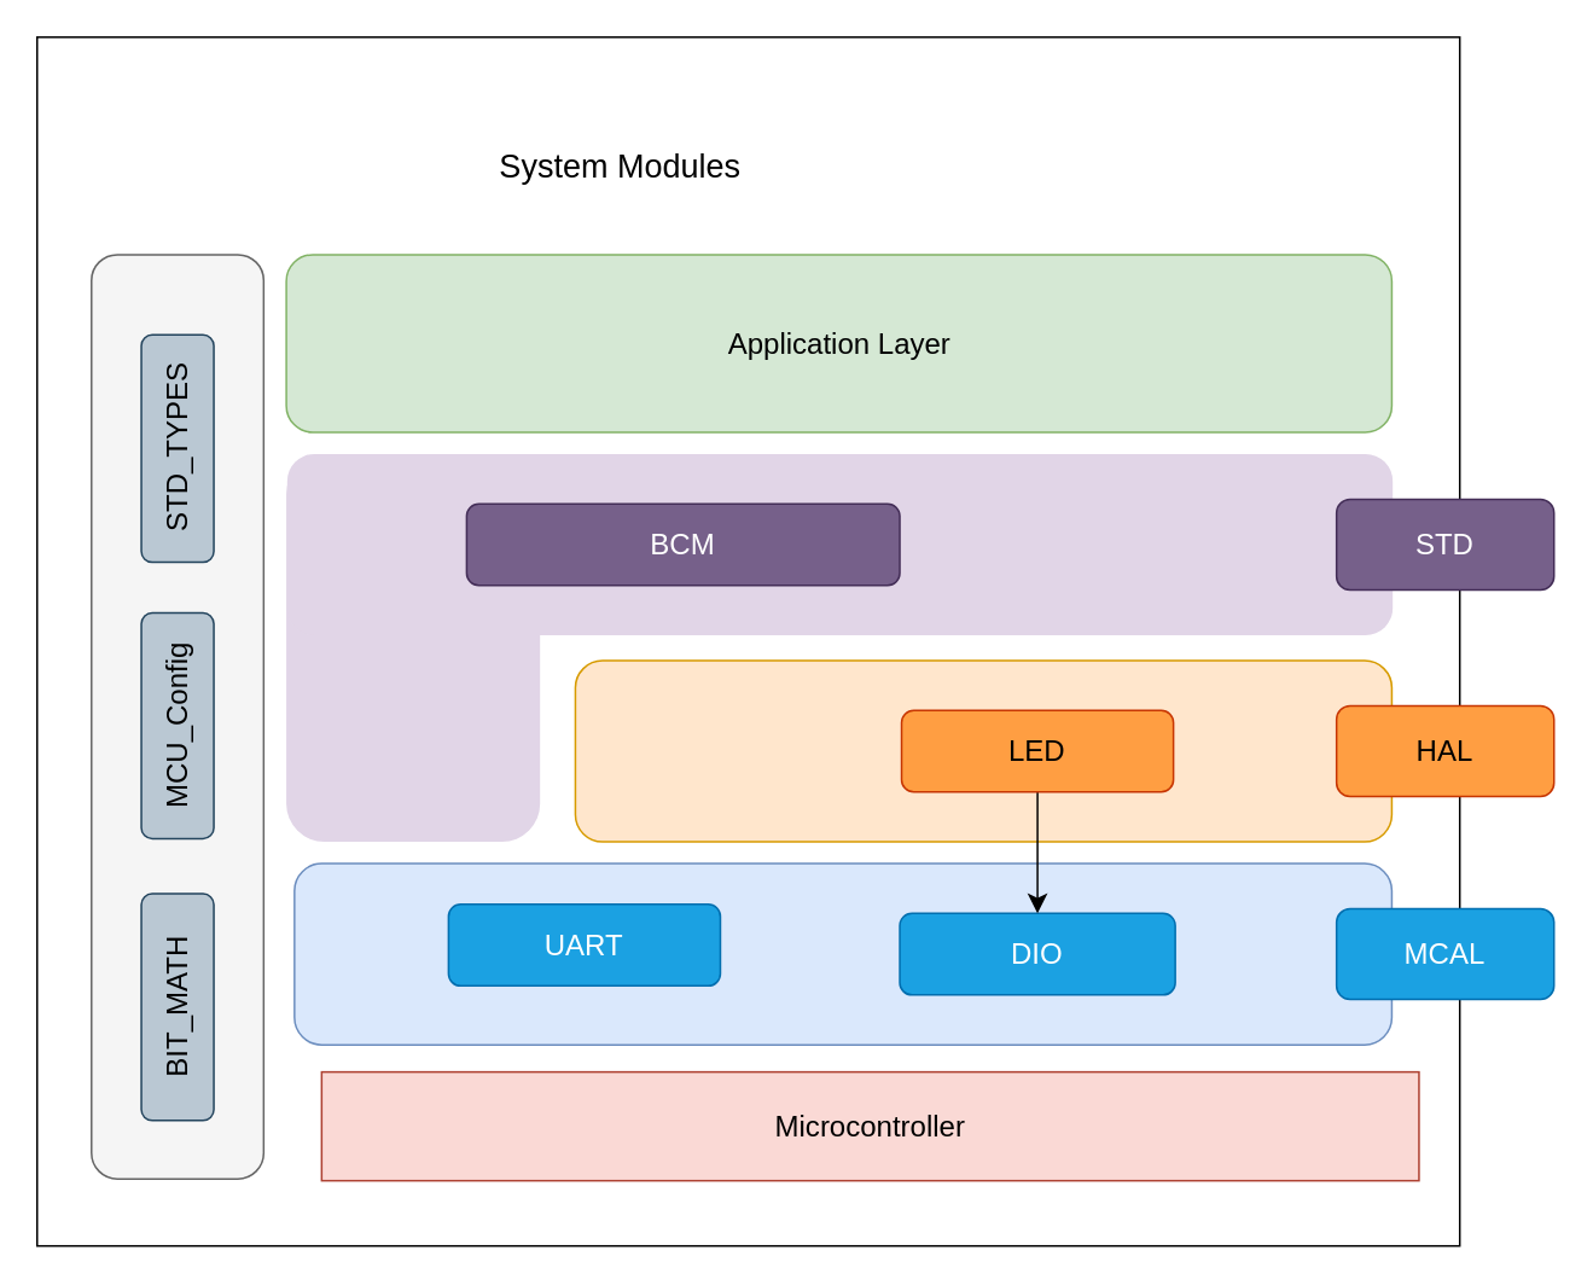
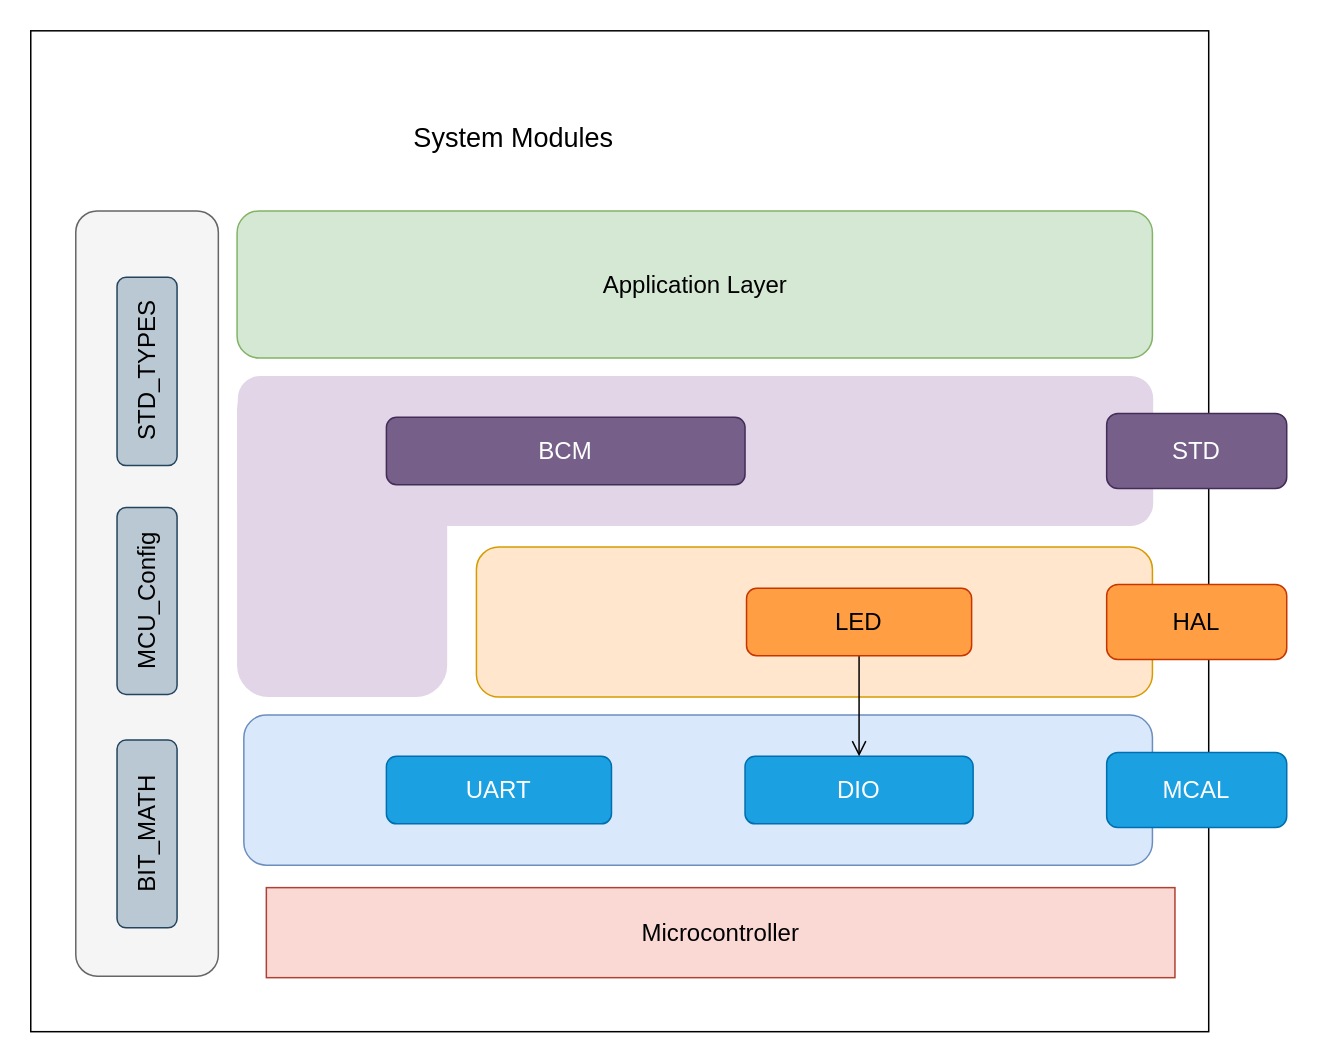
- <mxCell id="18" style="edgeStyle=none;curved=1;rounded=0;orthogonalLoop=1;jettySize=auto;html=1;fontSize=12;startSize=8;endSize=8;" edge="1" parent="1" source="19" target="12"><mxGeometry relative="1" as="geometry" /></mxCell>
+ <mxCell id="18" style="edgeStyle=none;curved=1;rounded=0;orthogonalLoop=1;jettySize=auto;html=1;fontSize=12;startSize=8;endSize=8;endArrow=open;" edge="1" parent="1" source="19" target="12"><mxGeometry relative="1" as="geometry" /></mxCell>
- <mxCell id="21" value="UART" style="rounded=1;whiteSpace=wrap;html=1;fontSize=16;fillColor=#1ba1e2;fontColor=#ffffff;strokeColor=#006EAF;" parent="1" vertex="1"><mxGeometry x="247" y="498.5" width="150" height="45" as="geometry" /></mxCell>
+ <mxCell id="21" value="UART" style="rounded=1;whiteSpace=wrap;html=1;fontSize=16;fillColor=#1ba1e2;fontColor=#ffffff;strokeColor=#006EAF;" parent="1" vertex="1"><mxGeometry x="257" y="503.5" width="150" height="45" as="geometry" /></mxCell>
